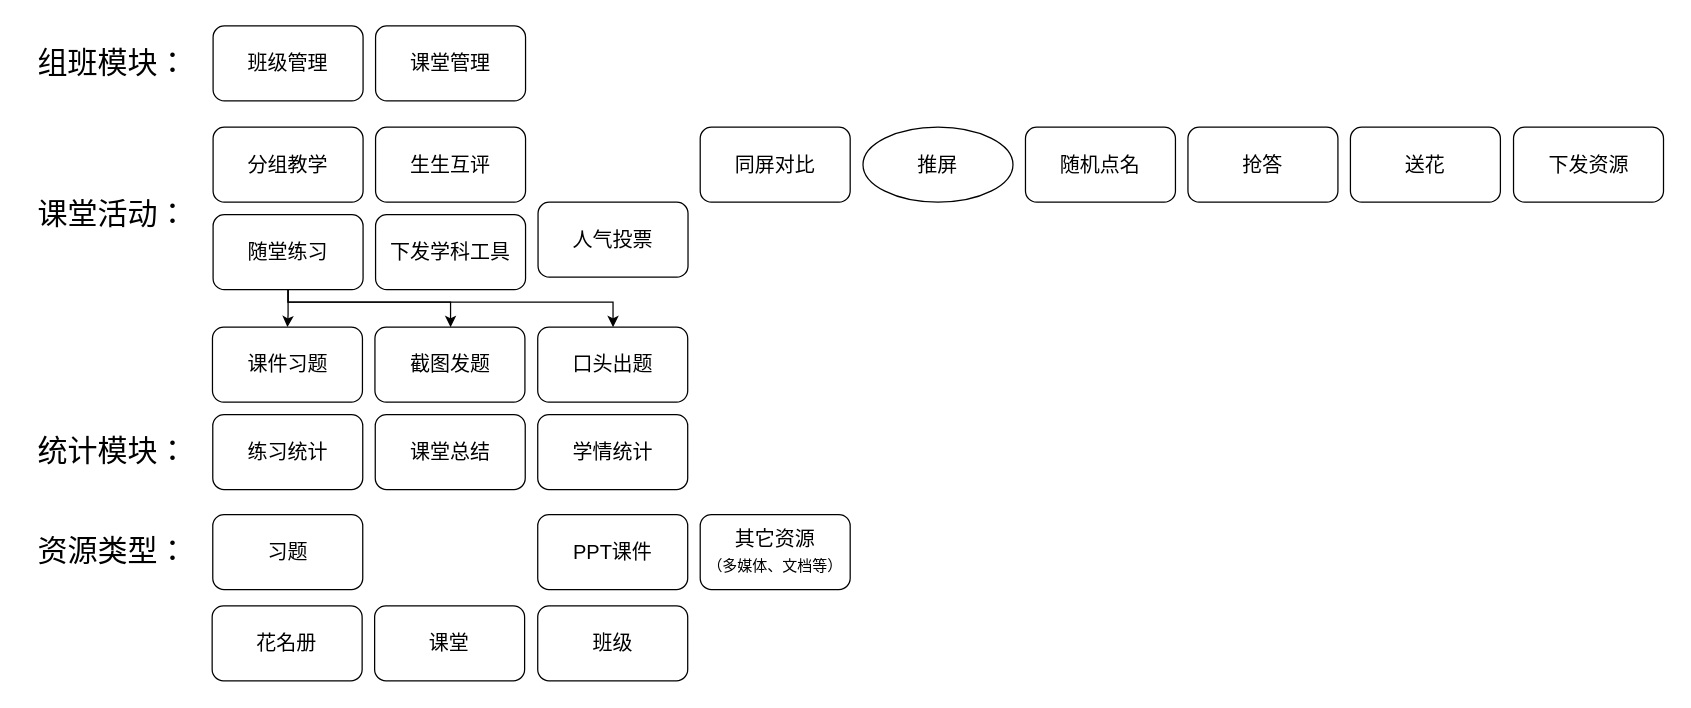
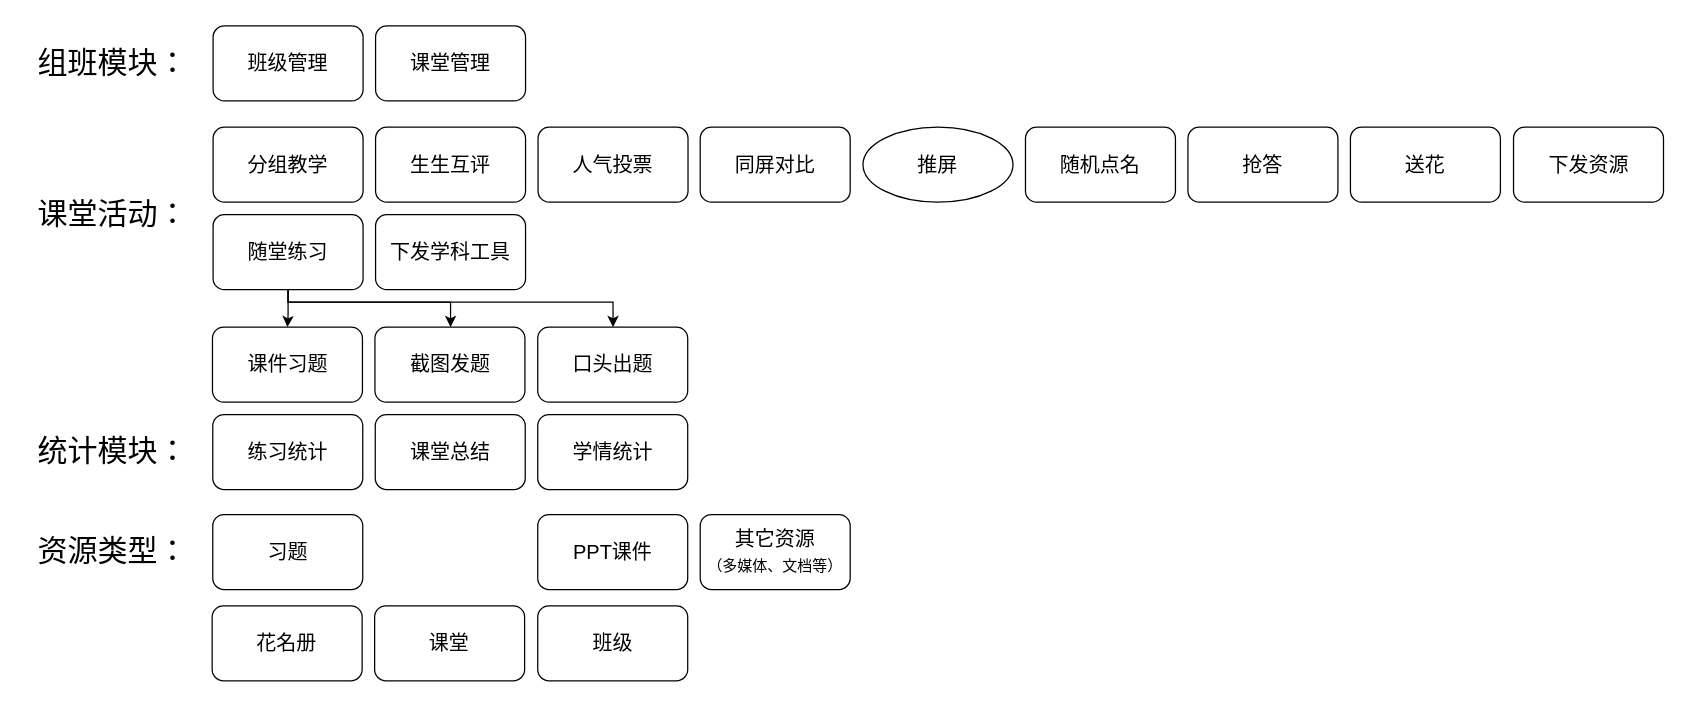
- <mxCell id="5" value="人气投票" style="rounded=1;whiteSpace=wrap;html=1;fontSize=16;align=center;" parent="1" vertex="1"><mxGeometry x="430" y="161" width="120" height="60" as="geometry" /></mxCell>
+ <mxCell id="5" value="人气投票" style="rounded=1;whiteSpace=wrap;html=1;fontSize=16;align=center;" parent="1" vertex="1"><mxGeometry x="430" y="101" width="120" height="60" as="geometry" /></mxCell>
